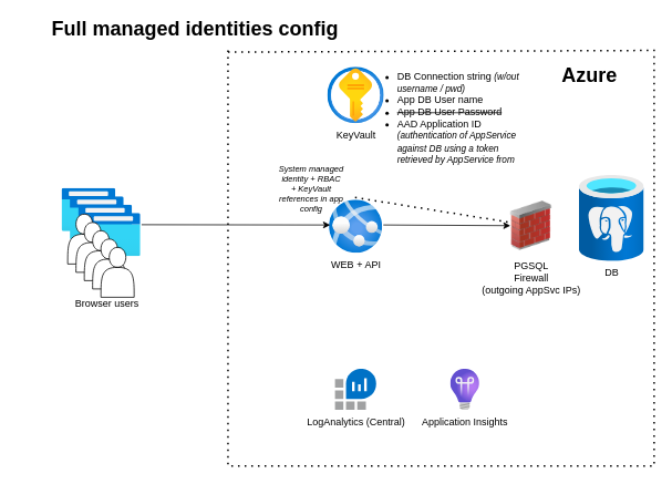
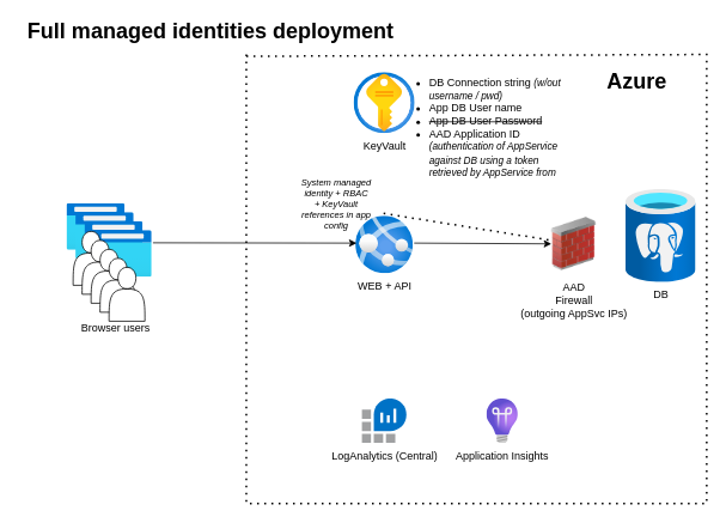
- <mxCell id="23" value="Full managed identities config" style="text;strokeColor=none;fillColor=none;html=1;fontSize=24;fontStyle=1;verticalAlign=middle;align=center;" parent="1" vertex="1"><mxGeometry x="20" y="20" width="427" height="30" as="geometry" /></mxCell>
+ <mxCell id="23" value="Full managed identities deployment" style="text;strokeColor=none;fillColor=none;html=1;fontSize=24;fontStyle=1;verticalAlign=middle;align=center;" parent="1" vertex="1"><mxGeometry x="20" y="20" width="427" height="30" as="geometry" /></mxCell>
- <mxCell id="25" value="PGSQL&lt;br&gt;Firewall&lt;br&gt;(outgoing AppSvc IPs)" style="image;html=1;image=img/lib/clip_art/networking/Firewall_02_128x128.png" vertex="1" parent="1"><mxGeometry x="614" y="236" width="50" height="70" as="geometry" /></mxCell>
+ <mxCell id="25" value="AAD&lt;br&gt;Firewall&lt;br&gt;(outgoing AppSvc IPs)" style="image;html=1;image=img/lib/clip_art/networking/Firewall_02_128x128.png" vertex="1" parent="1"><mxGeometry x="614" y="236" width="50" height="70" as="geometry" /></mxCell>
